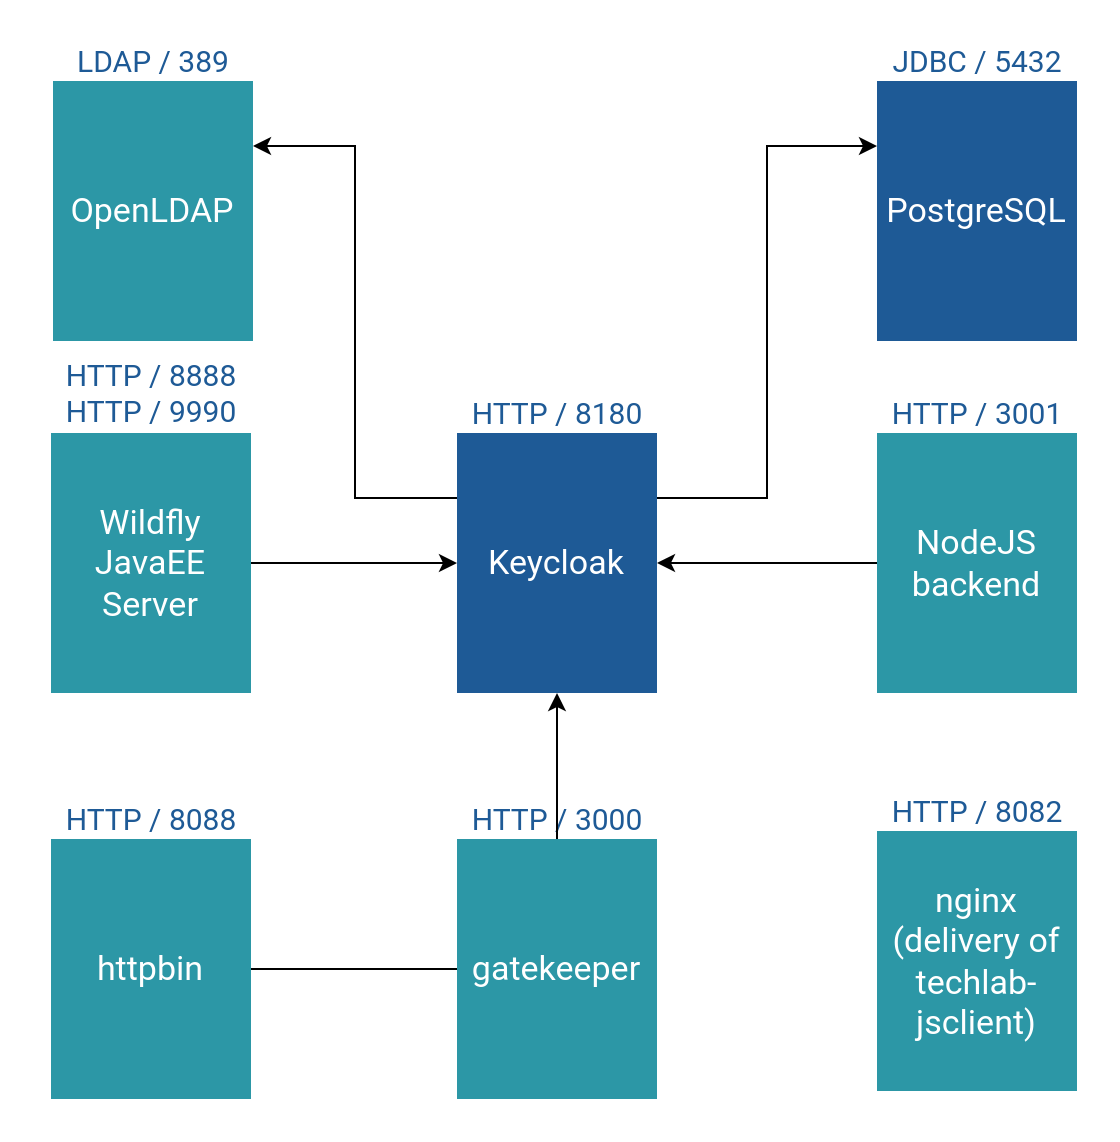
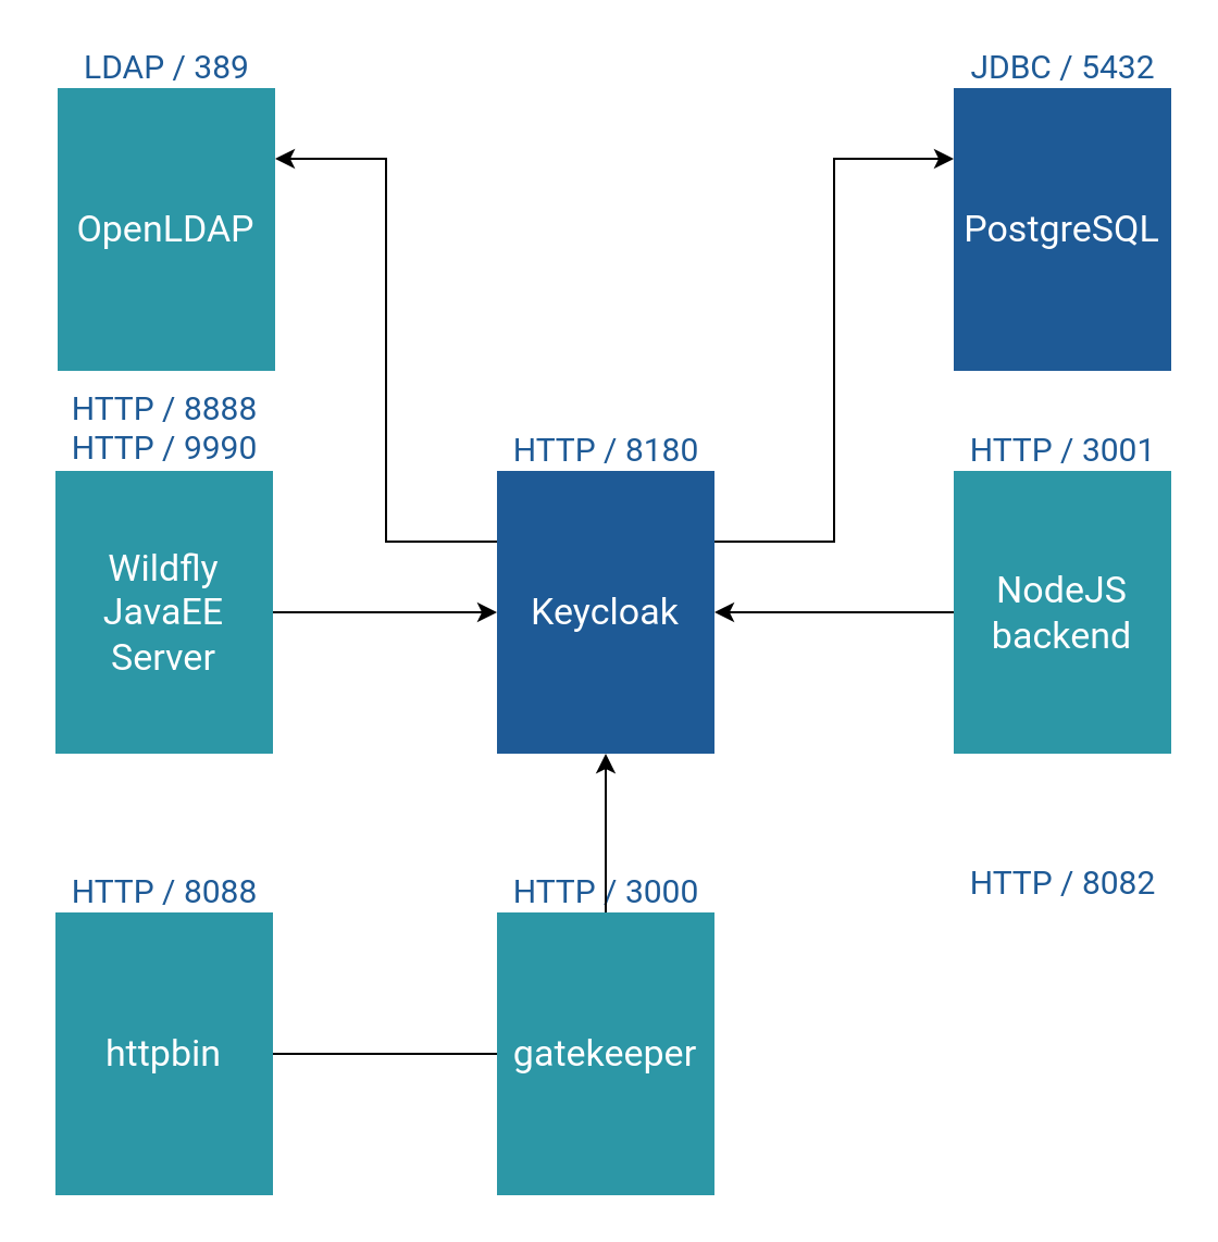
- <mxCell id="10" value="&lt;font style=&quot;font-size: 17px&quot; face=&quot;Roboto&quot;&gt;nginx&lt;br&gt;(delivery of techlab-jsclient)&lt;br&gt;&lt;/font&gt;" style="rounded=0;whiteSpace=wrap;html=1;fillColor=#2C97A6;strokeColor=none;fontColor=#FFFFFF;" parent="9" vertex="1"><mxGeometry y="20" width="100" height="130" as="geometry" /></mxCell>
